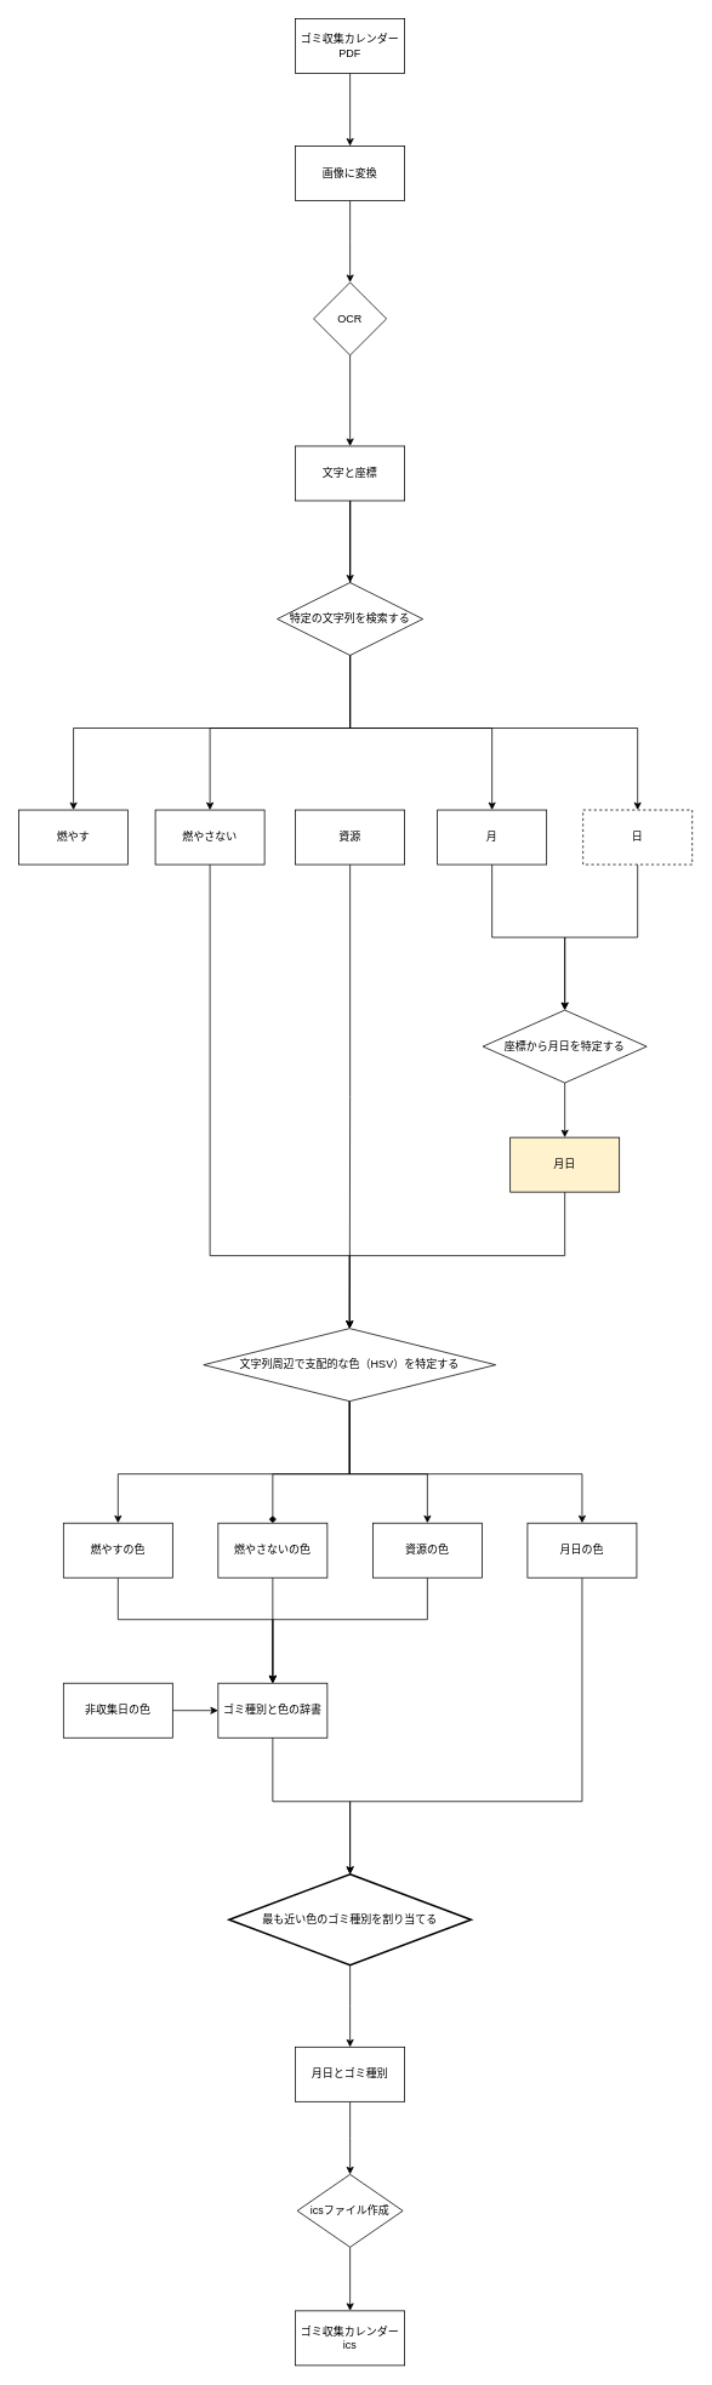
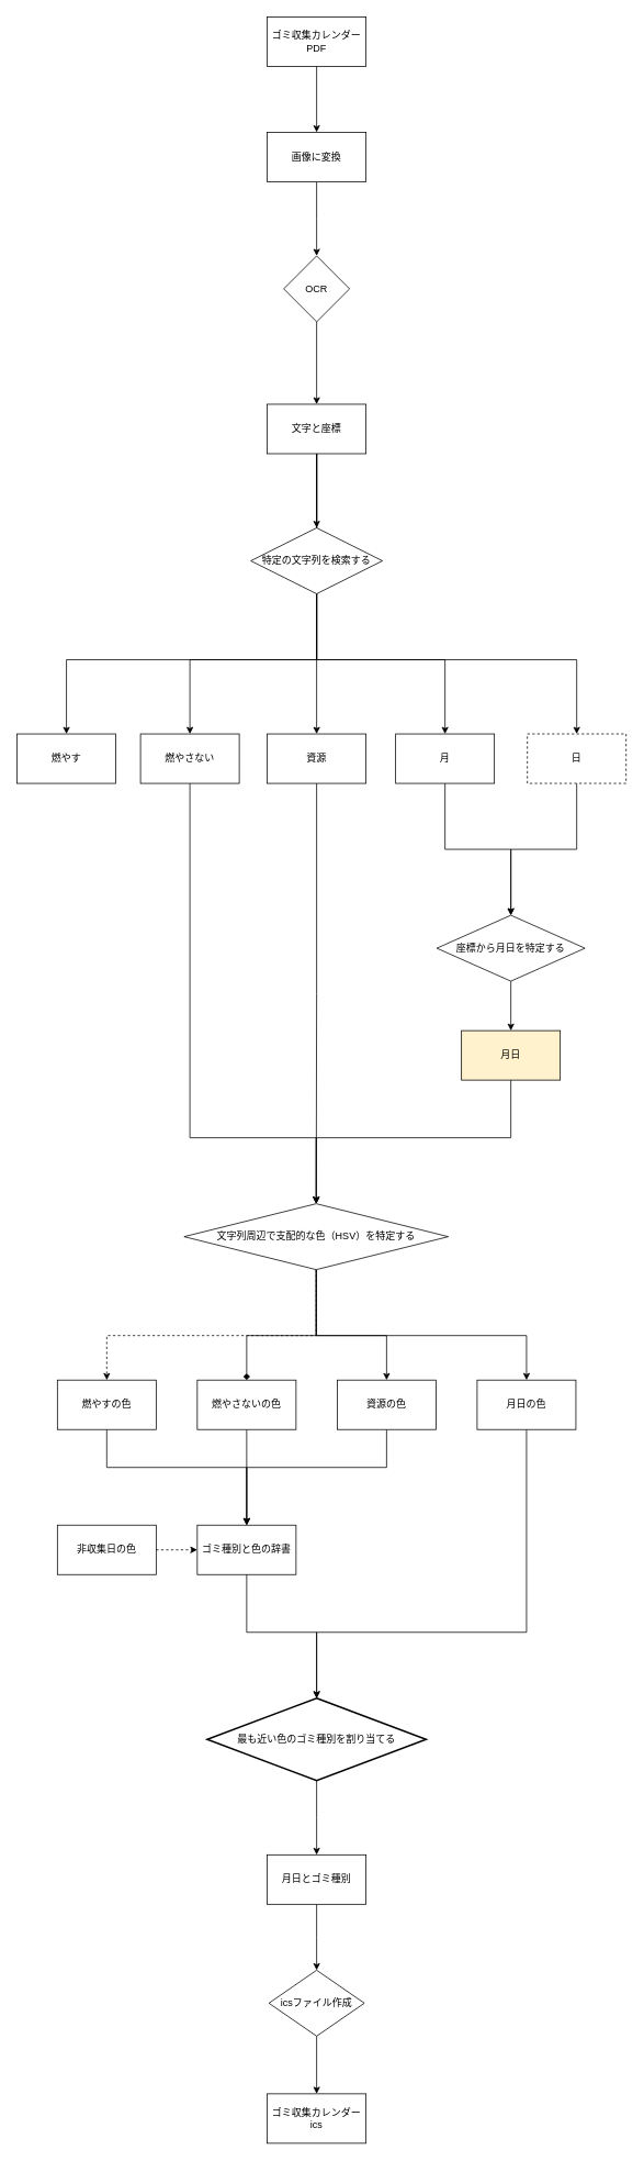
+ <mxCell id="8" style="edgeStyle=orthogonalEdgeStyle;rounded=0;orthogonalLoop=1;jettySize=auto;html=1;entryX=0.5;entryY=0;entryDx=0;entryDy=0;" edge="1" parent="1" source="13" target="21"><mxGeometry relative="1" as="geometry" /></mxCell>
- <mxCell id="28" style="edgeStyle=orthogonalEdgeStyle;rounded=0;orthogonalLoop=1;jettySize=auto;html=1;entryX=0.5;entryY=0;entryDx=0;entryDy=0;" edge="1" parent="1" source="30" target="36"><mxGeometry relative="1" as="geometry"><Array as="points"><mxPoint x="384" y="1620" /><mxPoint x="129" y="1620" /></Array></mxGeometry></mxCell>
+ <mxCell id="28" style="edgeStyle=orthogonalEdgeStyle;rounded=0;orthogonalLoop=1;jettySize=auto;html=1;entryX=0.5;entryY=0;entryDx=0;entryDy=0;dashed=1;" edge="1" parent="1" source="30" target="36"><mxGeometry relative="1" as="geometry"><Array as="points"><mxPoint x="384" y="1620" /><mxPoint x="129" y="1620" /></Array></mxGeometry></mxCell>
- <mxCell id="46" style="edgeStyle=orthogonalEdgeStyle;rounded=0;orthogonalLoop=1;jettySize=auto;html=1;" edge="1" parent="1" source="47" target="43"><mxGeometry relative="1" as="geometry" /></mxCell>
+ <mxCell id="46" style="edgeStyle=orthogonalEdgeStyle;rounded=0;orthogonalLoop=1;jettySize=auto;html=1;dashed=1;" edge="1" parent="1" source="47" target="43"><mxGeometry relative="1" as="geometry" /></mxCell>
